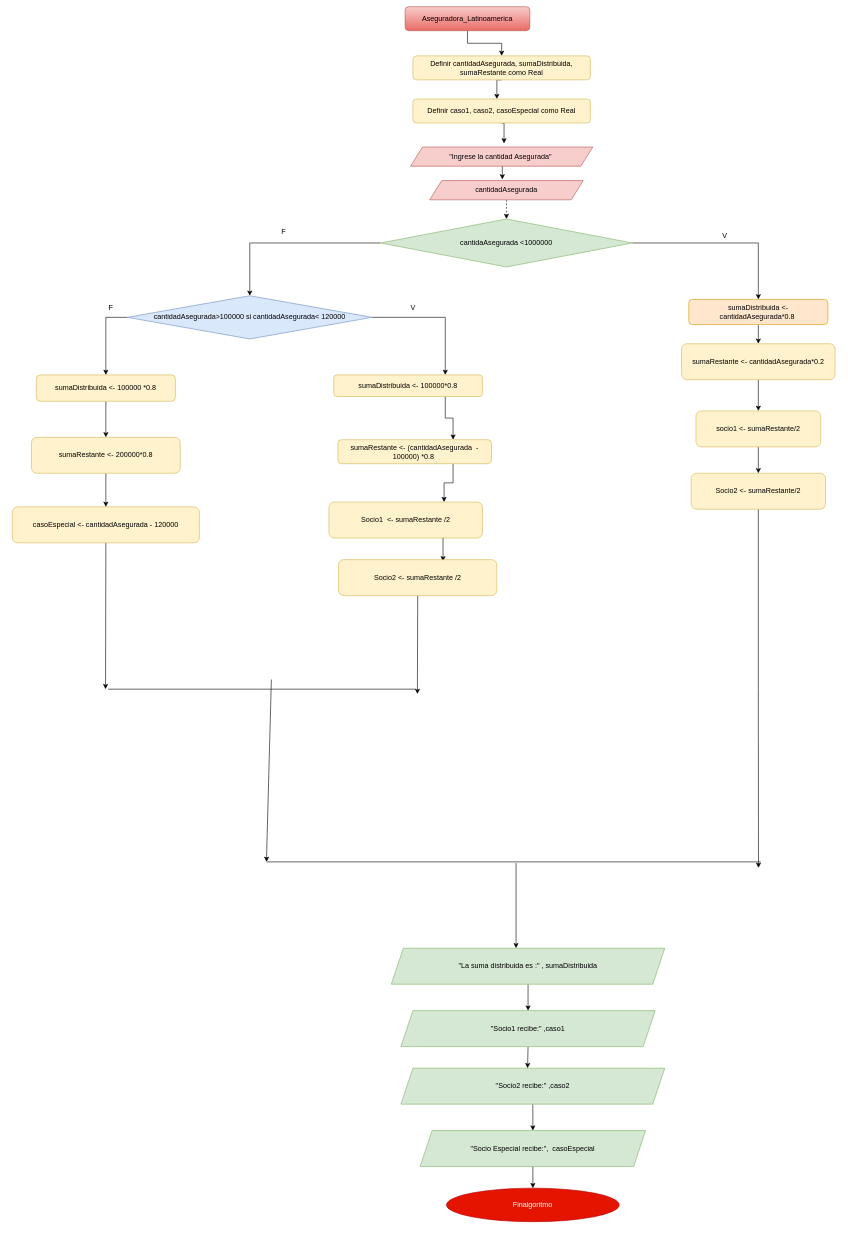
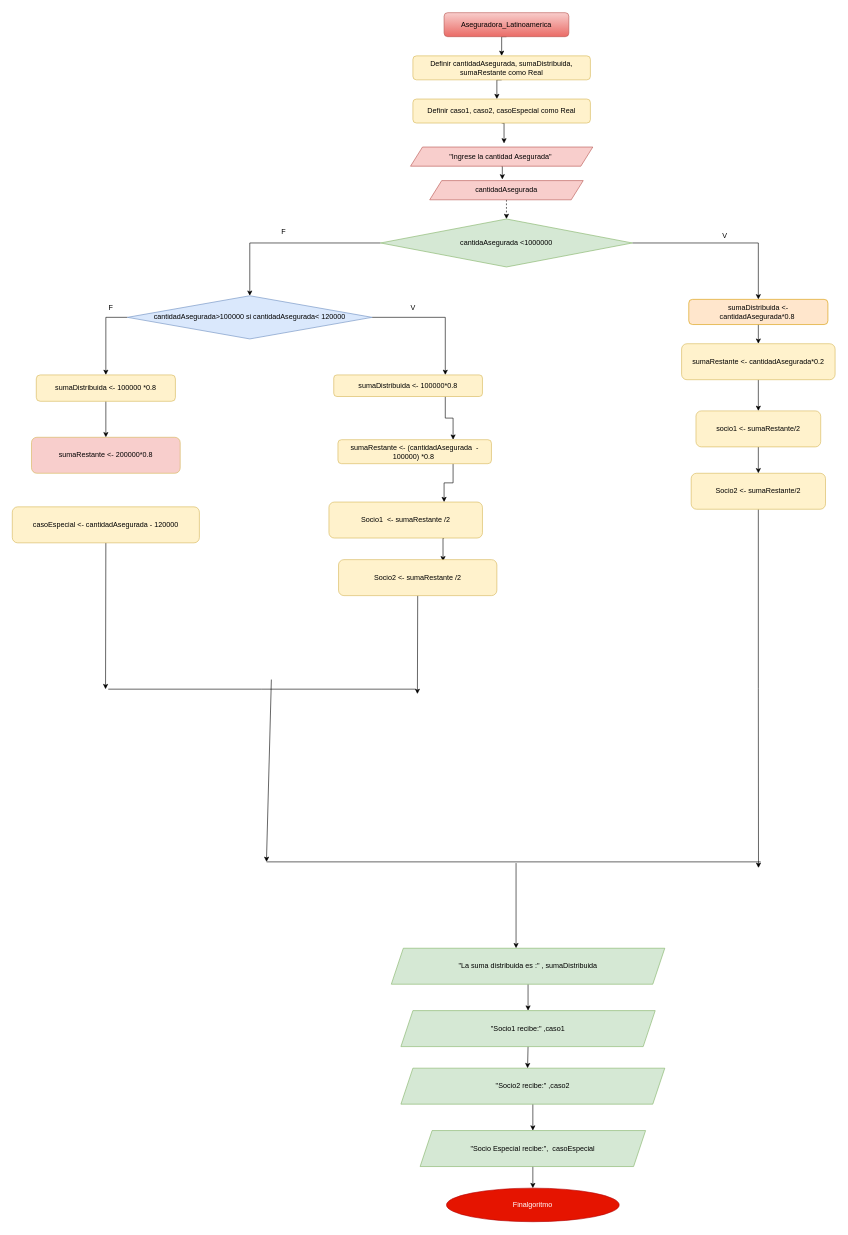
- <mxCell id="3" value="Aseguradora_Latinoamerica" style="rounded=1;whiteSpace=wrap;html=1;fontSize=12;glass=0;strokeWidth=1;shadow=0;fillColor=#f8cecc;strokeColor=#b85450;gradientColor=#ea6b66;" parent="1" vertex="1"><mxGeometry x="675" y="10" width="208" height="40" as="geometry" /></mxCell>
+ <mxCell id="3" value="Aseguradora_Latinoamerica" style="rounded=1;whiteSpace=wrap;html=1;fontSize=12;glass=0;strokeWidth=1;shadow=0;fillColor=#f8cecc;strokeColor=#b85450;gradientColor=#ea6b66;" parent="1" vertex="1"><mxGeometry x="740" y="20" width="208" height="40" as="geometry" /></mxCell>
- <mxCell id="39" value="sumaRestante &amp;lt;- 200000*0.8" style="rounded=1;whiteSpace=wrap;html=1;fillColor=#fff2cc;strokeColor=#d6b656;" vertex="1" parent="1"><mxGeometry x="52" y="728" width="248" height="60" as="geometry" /></mxCell>
+ <mxCell id="39" value="sumaRestante &amp;lt;- 200000*0.8" style="rounded=1;whiteSpace=wrap;html=1;fillColor=#f8cecc;strokeColor=#d6b656;" vertex="1" parent="1"><mxGeometry x="52" y="728" width="248" height="60" as="geometry" /></mxCell>
- <mxCell id="38" style="edgeStyle=orthogonalEdgeStyle;rounded=0;orthogonalLoop=1;jettySize=auto;html=1;exitX=0.5;exitY=1;exitDx=0;exitDy=0;entryX=0.5;entryY=0;entryDx=0;entryDy=0;" edge="1" parent="1" source="39" target="37"><mxGeometry relative="1" as="geometry" /></mxCell>
